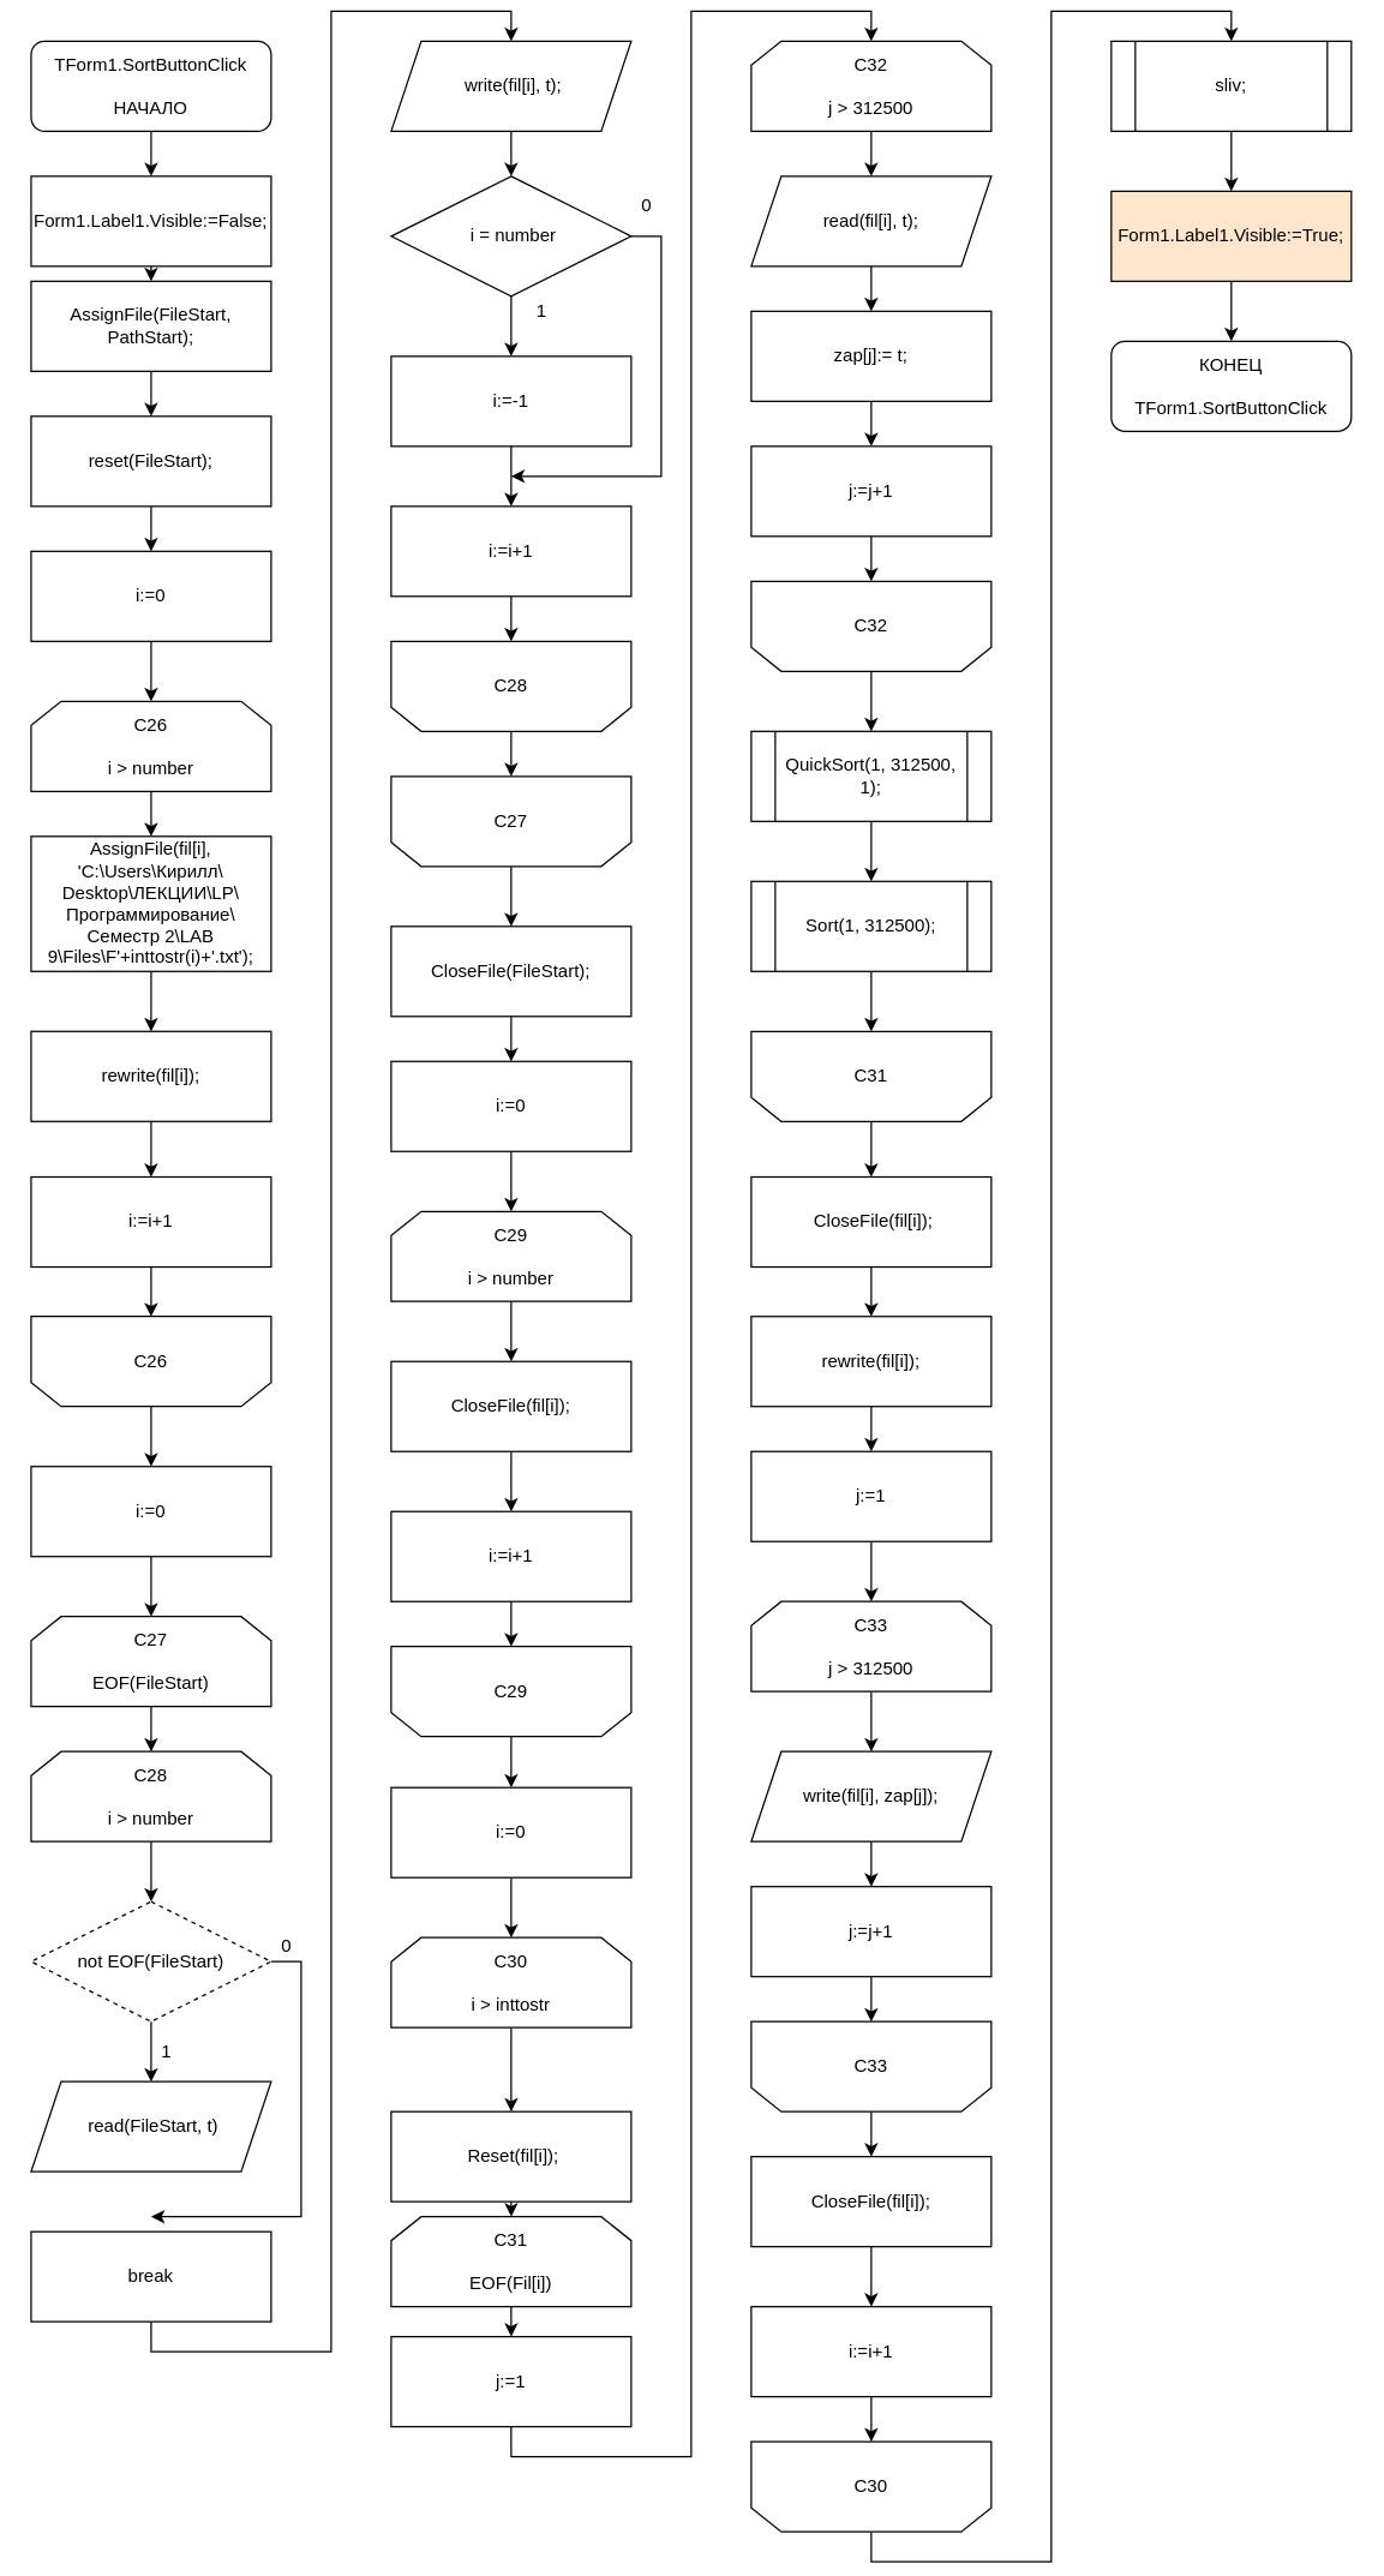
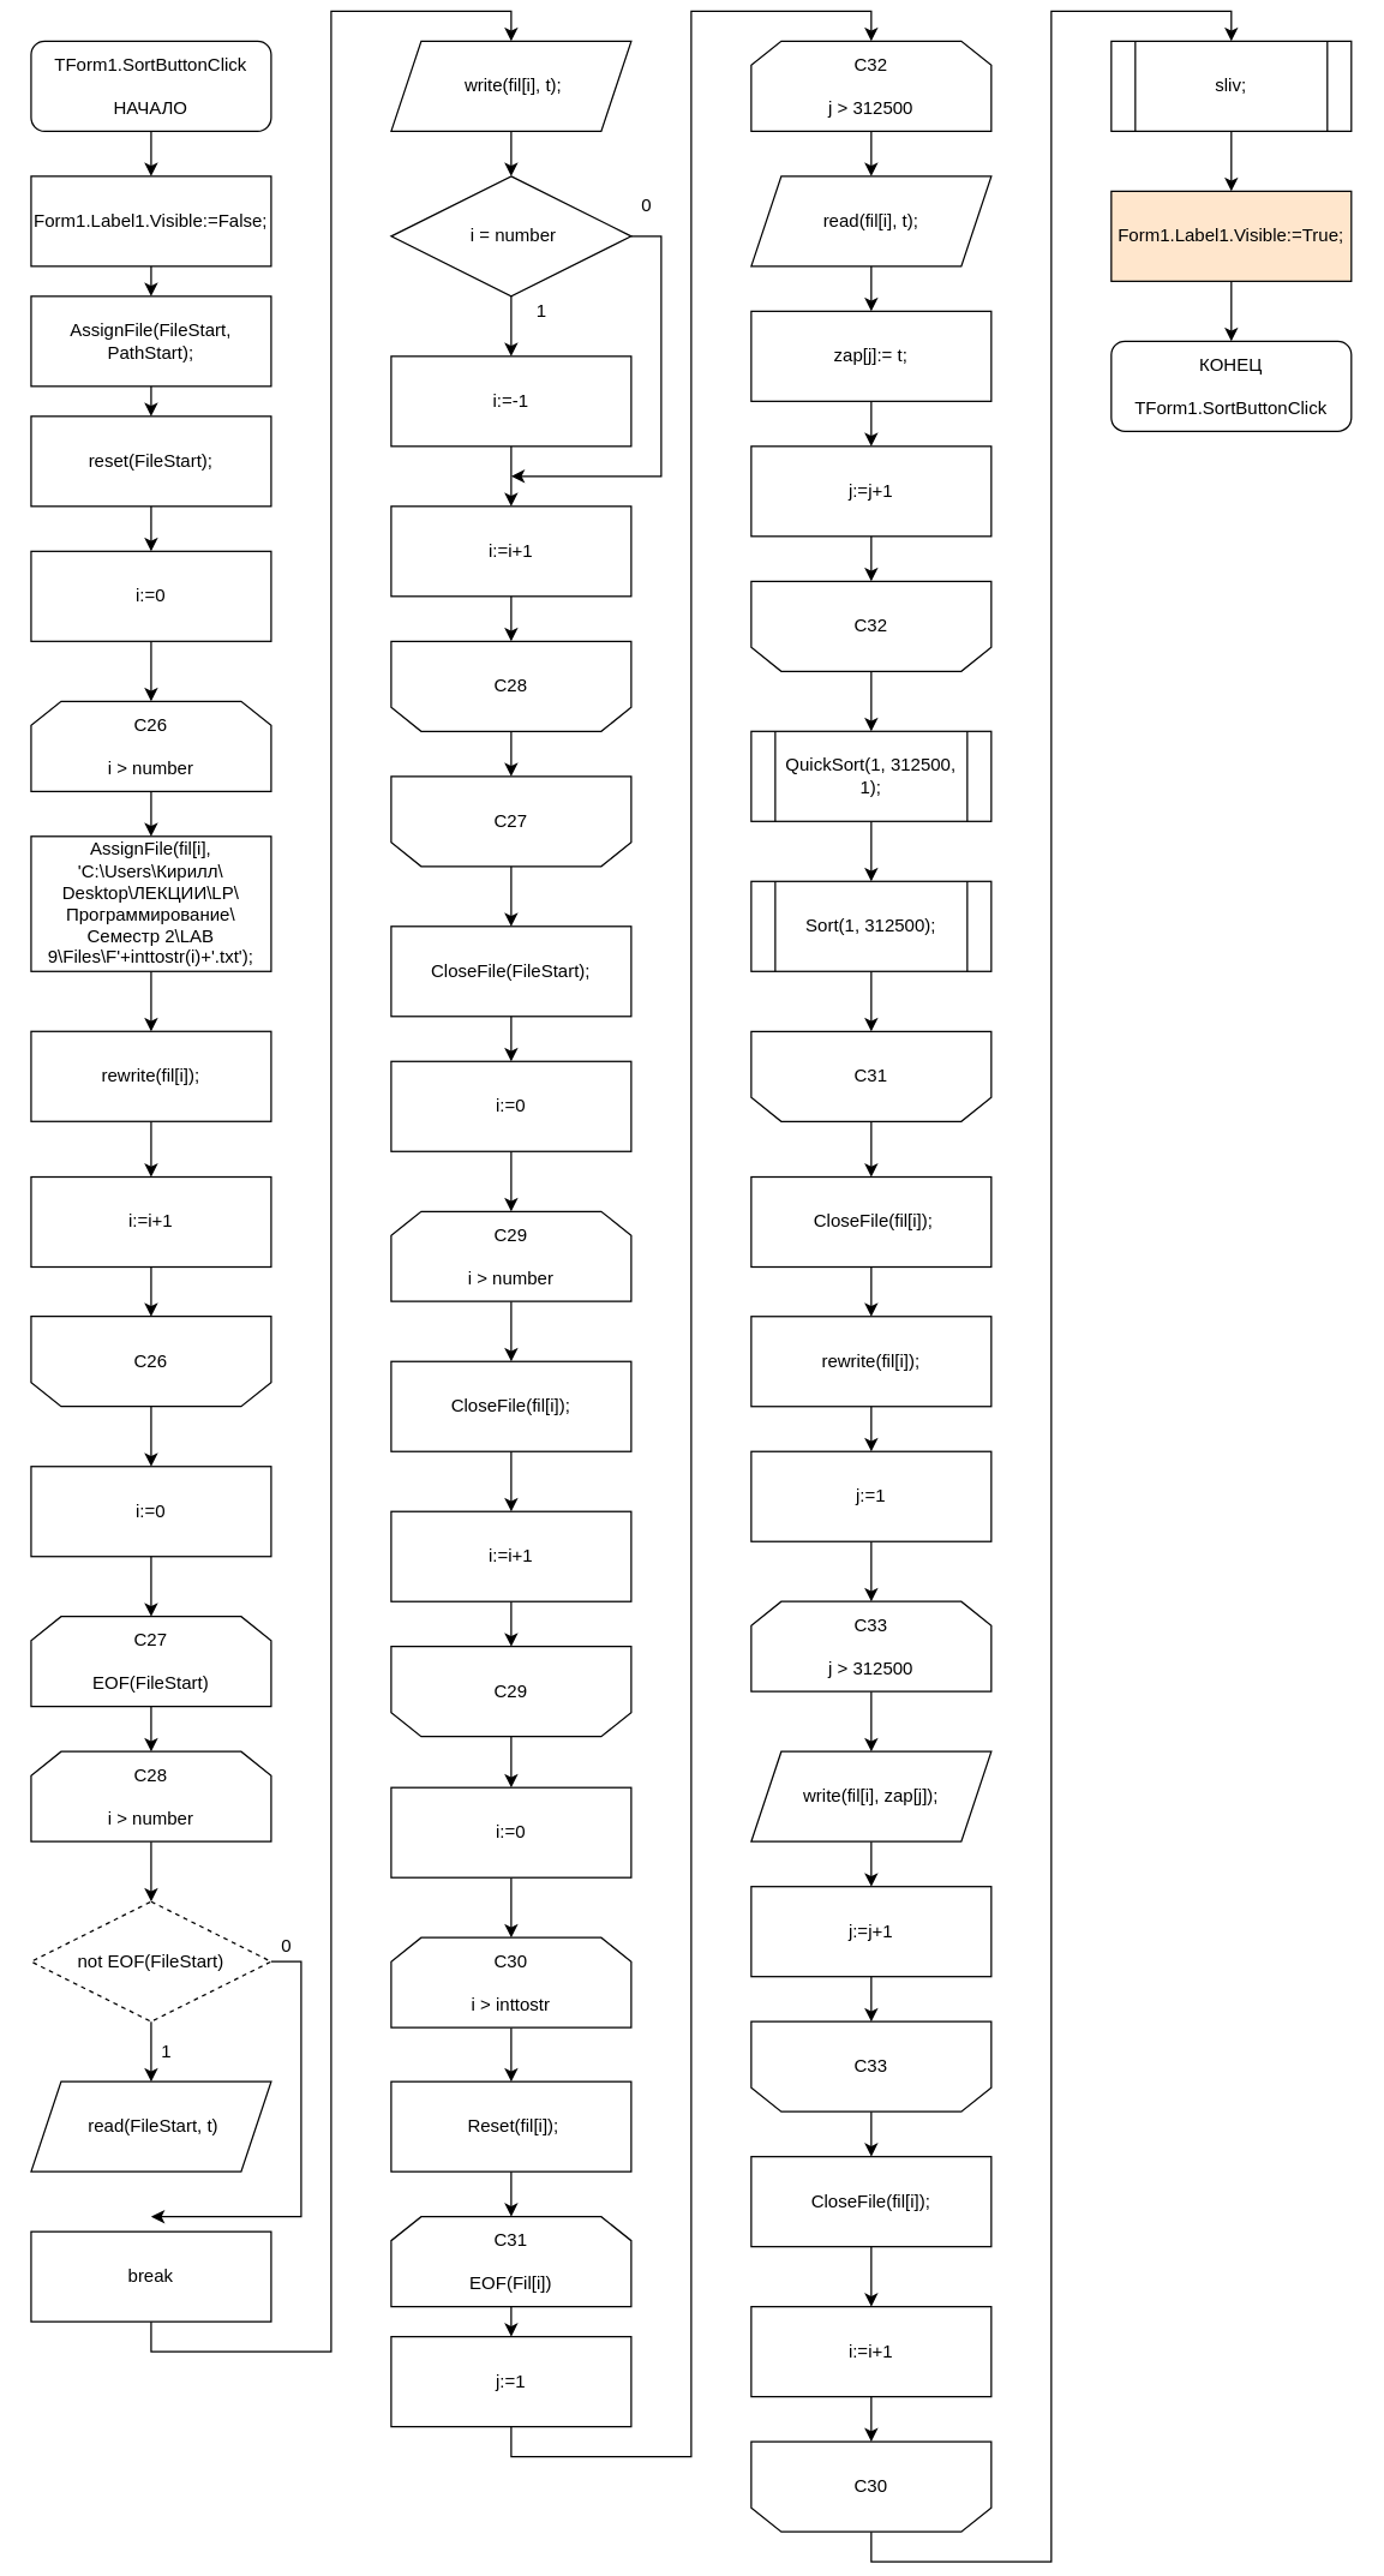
- <mxCell id="9" value="AssignFile(FileStart, PathStart);" style="rounded=0;whiteSpace=wrap;html=1;" vertex="1" parent="1"><mxGeometry x="20" y="180" width="160" height="60" as="geometry" /></mxCell>
+ <mxCell id="9" value="AssignFile(FileStart, PathStart);" style="rounded=0;whiteSpace=wrap;html=1;" vertex="1" parent="1"><mxGeometry x="20" y="190" width="160" height="60" as="geometry" /></mxCell>
- <mxCell id="68" value="&amp;nbsp;Reset(fil[i]);" style="rounded=0;whiteSpace=wrap;html=1;" vertex="1" parent="1"><mxGeometry x="260" y="1400" width="160" height="60" as="geometry" /></mxCell>
+ <mxCell id="68" value="&amp;nbsp;Reset(fil[i]);" style="rounded=0;whiteSpace=wrap;html=1;" vertex="1" parent="1"><mxGeometry x="260" y="1380" width="160" height="60" as="geometry" /></mxCell>
